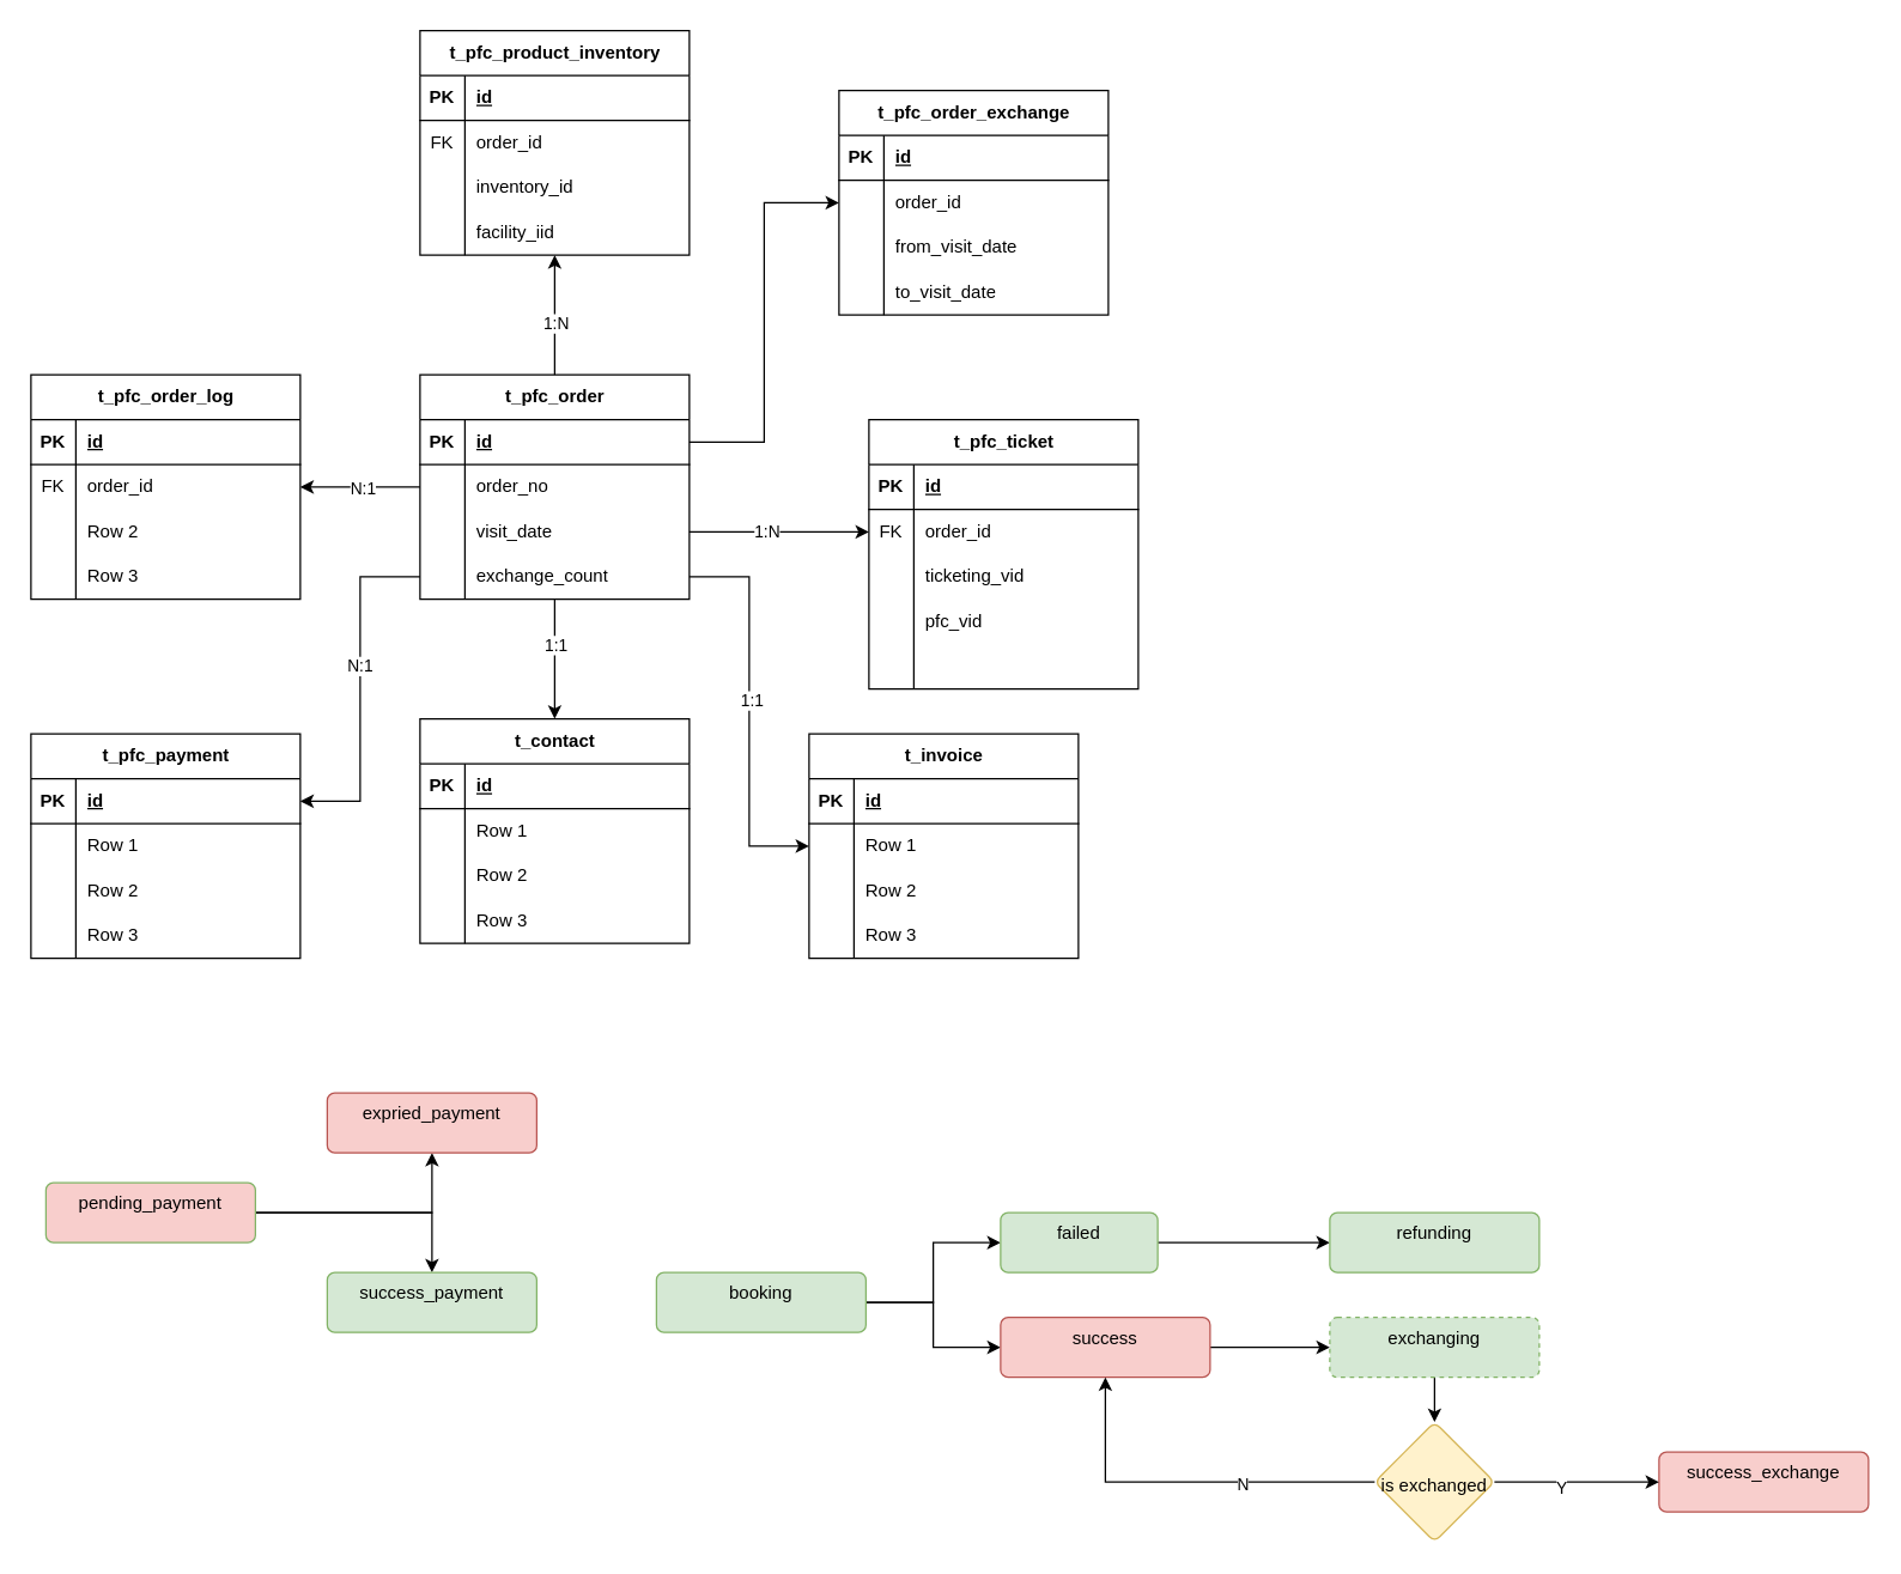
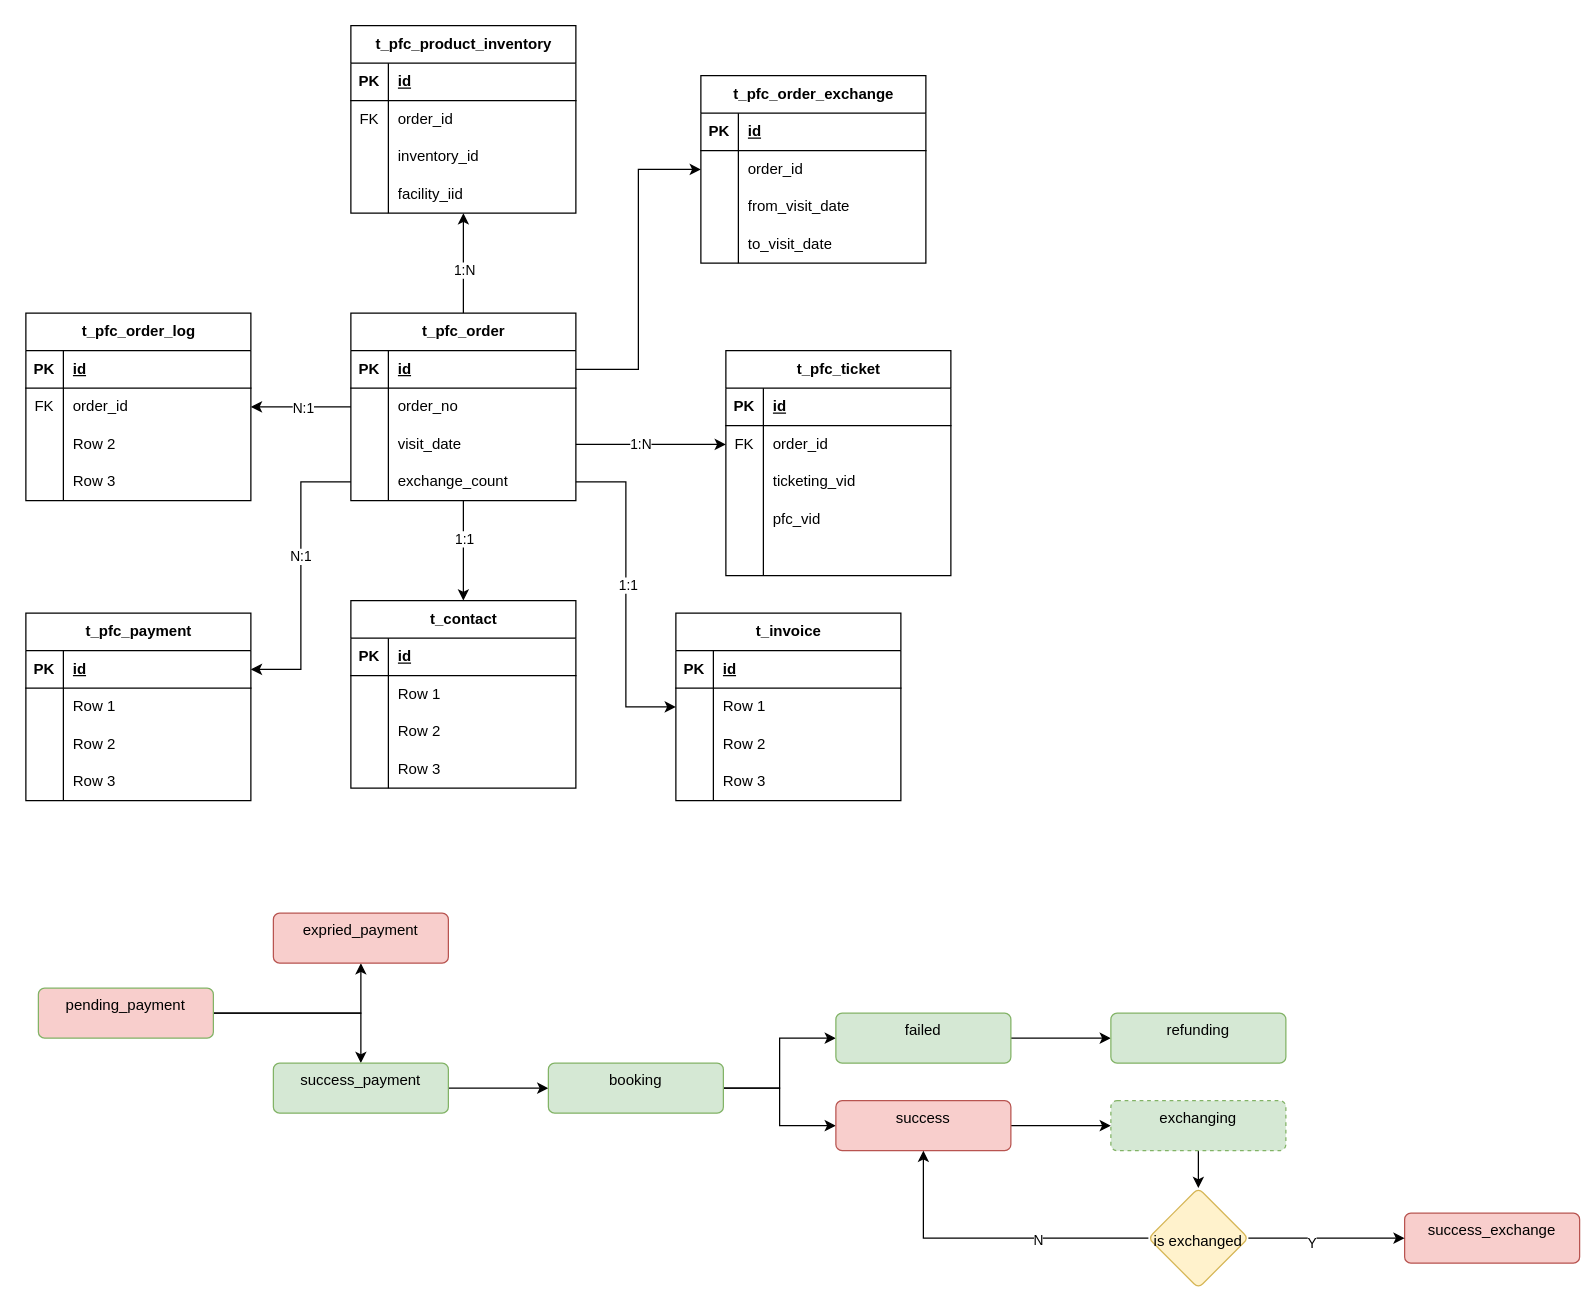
- <mxCell id="118" value="failed" style="html=1;align=center;verticalAlign=top;rounded=1;absoluteArcSize=1;arcSize=10;dashed=0;whiteSpace=wrap;fillColor=#d5e8d4;strokeColor=#82b366;" vertex="1" parent="1"><mxGeometry x="668" y="810" width="105" height="40" as="geometry" /></mxCell>
+ <mxCell id="118" value="failed" style="html=1;align=center;verticalAlign=top;rounded=1;absoluteArcSize=1;arcSize=10;dashed=0;whiteSpace=wrap;fillColor=#d5e8d4;strokeColor=#82b366;" vertex="1" parent="1"><mxGeometry x="668" y="810" width="140" height="40" as="geometry" /></mxCell>
+ <mxCell id="112" value="" style="edgeStyle=orthogonalEdgeStyle;rounded=0;orthogonalLoop=1;jettySize=auto;html=1;" edge="1" parent="1" source="113" target="116"><mxGeometry relative="1" as="geometry" /></mxCell>
- <mxCell id="124" value="success_exchange" style="html=1;align=center;verticalAlign=top;rounded=1;absoluteArcSize=1;arcSize=10;dashed=0;whiteSpace=wrap;fillColor=#f8cecc;strokeColor=#b85450;" vertex="1" parent="1"><mxGeometry x="1108" y="970" width="140" height="40" as="geometry" /></mxCell>
+ <mxCell id="124" value="success_exchange" style="html=1;align=center;verticalAlign=top;rounded=1;absoluteArcSize=1;arcSize=10;dashed=0;whiteSpace=wrap;fillColor=#f8cecc;strokeColor=#b85450;" vertex="1" parent="1"><mxGeometry x="1123" y="970" width="140" height="40" as="geometry" /></mxCell>
